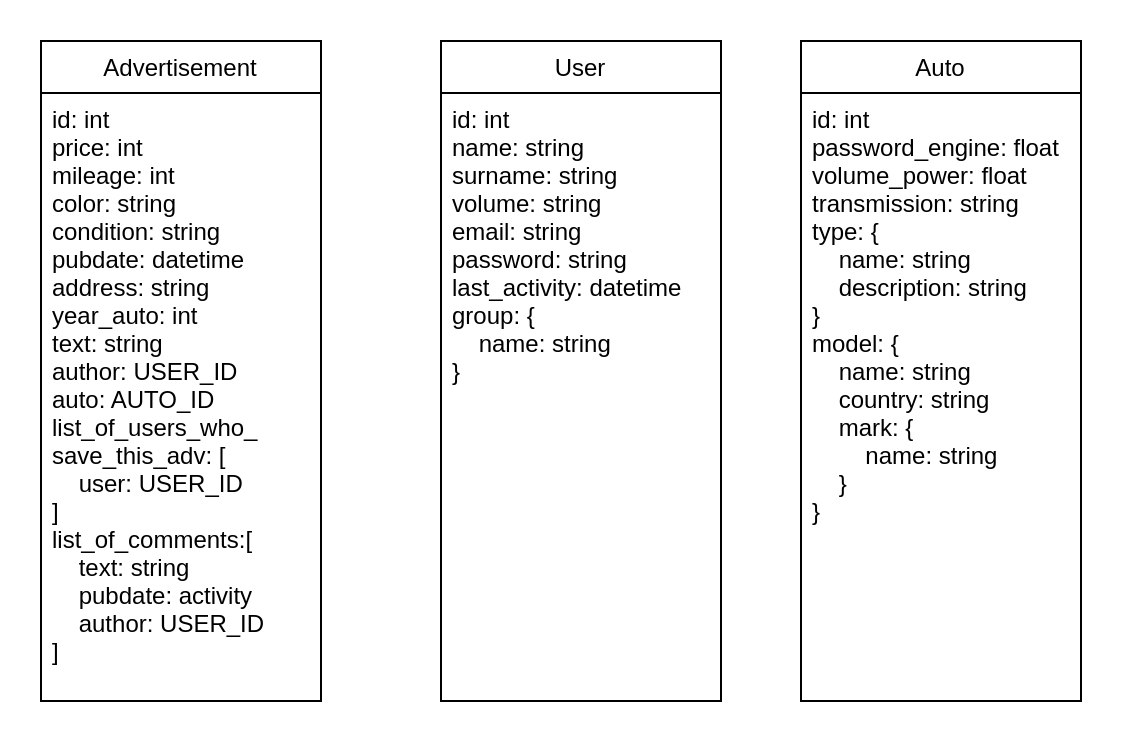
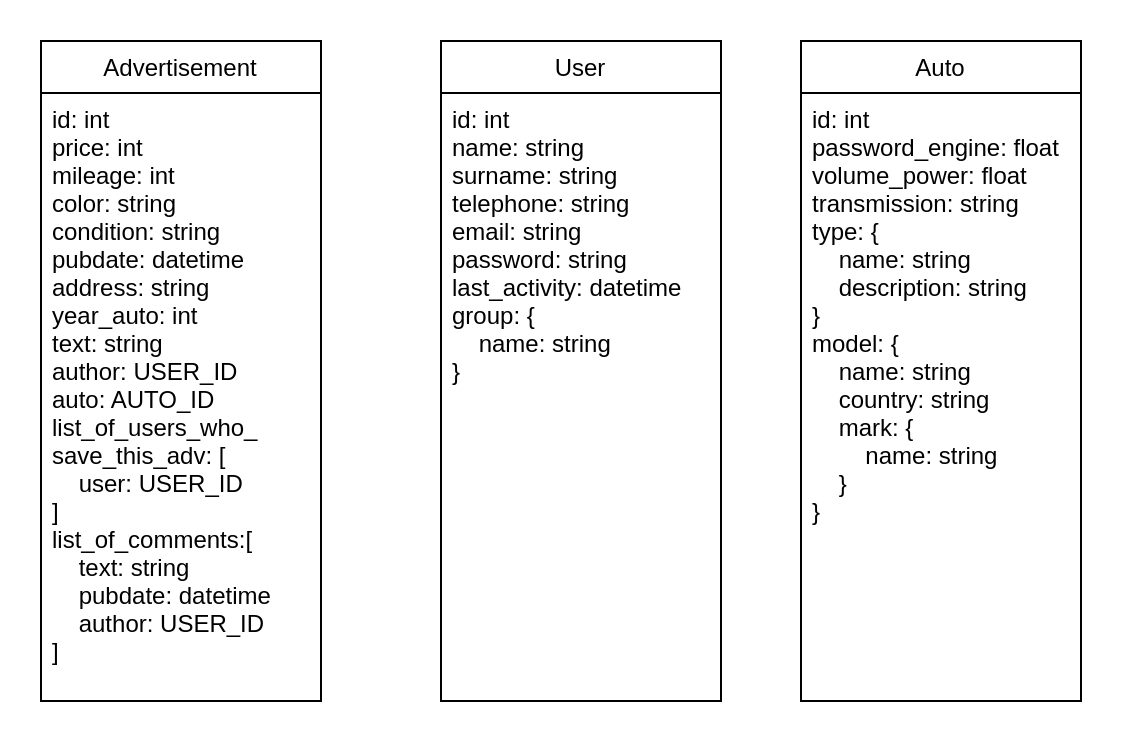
- <mxCell id="3" value="id: int&#10;price: int&#10;mileage: int&#10;color: string&#10;condition: string&#10;pubdate: datetime&#10;address: string&#10;year_auto: int&#10;text: string&#10;author: USER_ID&#10;auto: AUTO_ID&#10;list_of_users_who_&#10;save_this_adv: [&#10;    user: USER_ID&#10;]&#10;list_of_comments:[&#10;    text: string&#10;    pubdate: activity&#10;    author: USER_ID&#10;]" style="text;strokeColor=none;fillColor=none;align=left;verticalAlign=top;spacingLeft=4;spacingRight=4;overflow=hidden;rotatable=0;points=[[0,0.5],[1,0.5]];portConstraint=eastwest;" vertex="1" parent="2"><mxGeometry y="26" width="140" height="304" as="geometry" /></mxCell>
+ <mxCell id="3" value="id: int&#10;price: int&#10;mileage: int&#10;color: string&#10;condition: string&#10;pubdate: datetime&#10;address: string&#10;year_auto: int&#10;text: string&#10;author: USER_ID&#10;auto: AUTO_ID&#10;list_of_users_who_&#10;save_this_adv: [&#10;    user: USER_ID&#10;]&#10;list_of_comments:[&#10;    text: string&#10;    pubdate: datetime&#10;    author: USER_ID&#10;]" style="text;strokeColor=none;fillColor=none;align=left;verticalAlign=top;spacingLeft=4;spacingRight=4;overflow=hidden;rotatable=0;points=[[0,0.5],[1,0.5]];portConstraint=eastwest;" vertex="1" parent="2"><mxGeometry y="26" width="140" height="304" as="geometry" /></mxCell>
- <mxCell id="5" value="id: int&#10;name: string&#10;surname: string&#10;volume: string&#10;email: string&#10;password: string&#10;last_activity: datetime&#10;group: {&#10;    name: string&#10;}&#10;" style="text;strokeColor=none;fillColor=none;align=left;verticalAlign=top;spacingLeft=4;spacingRight=4;overflow=hidden;rotatable=0;points=[[0,0.5],[1,0.5]];portConstraint=eastwest;" vertex="1" parent="4"><mxGeometry y="26" width="140" height="304" as="geometry" /></mxCell>
+ <mxCell id="5" value="id: int&#10;name: string&#10;surname: string&#10;telephone: string&#10;email: string&#10;password: string&#10;last_activity: datetime&#10;group: {&#10;    name: string&#10;}&#10;" style="text;strokeColor=none;fillColor=none;align=left;verticalAlign=top;spacingLeft=4;spacingRight=4;overflow=hidden;rotatable=0;points=[[0,0.5],[1,0.5]];portConstraint=eastwest;" vertex="1" parent="4"><mxGeometry y="26" width="140" height="304" as="geometry" /></mxCell>
